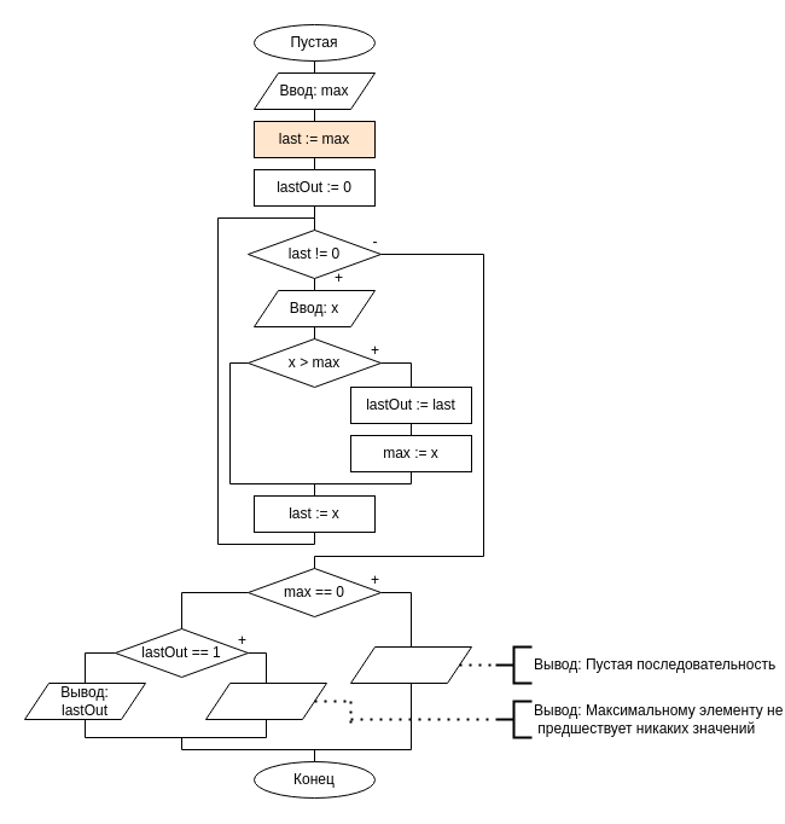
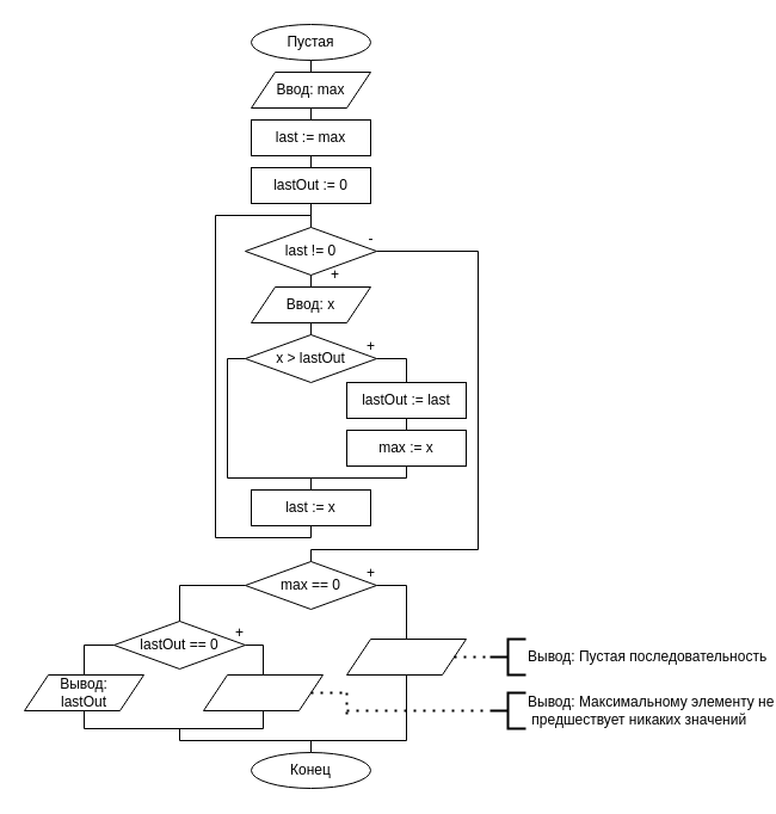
- <mxCell id="5" value="last := max" style="rounded=0;whiteSpace=wrap;html=1;fillColor=#ffe6cc;" vertex="1" parent="1"><mxGeometry x="210" y="100" width="100" height="30" as="geometry" /></mxCell>
+ <mxCell id="5" value="last := max" style="rounded=0;whiteSpace=wrap;html=1;" vertex="1" parent="1"><mxGeometry x="210" y="100" width="100" height="30" as="geometry" /></mxCell>
- <mxCell id="9" value="x &amp;gt; max" style="rhombus;whiteSpace=wrap;html=1;" vertex="1" parent="1"><mxGeometry x="205" y="280" width="110" height="40" as="geometry" /></mxCell>
+ <mxCell id="9" value="x &amp;gt; lastOut" style="rhombus;whiteSpace=wrap;html=1;" vertex="1" parent="1"><mxGeometry x="205" y="280" width="110" height="40" as="geometry" /></mxCell>
- <mxCell id="38" value="lastOut == 1" style="rhombus;whiteSpace=wrap;html=1;" vertex="1" parent="1"><mxGeometry x="95" y="520" width="110" height="40" as="geometry" /></mxCell>
+ <mxCell id="38" value="lastOut == 0" style="rhombus;whiteSpace=wrap;html=1;" vertex="1" parent="1"><mxGeometry x="95" y="520" width="110" height="40" as="geometry" /></mxCell>
